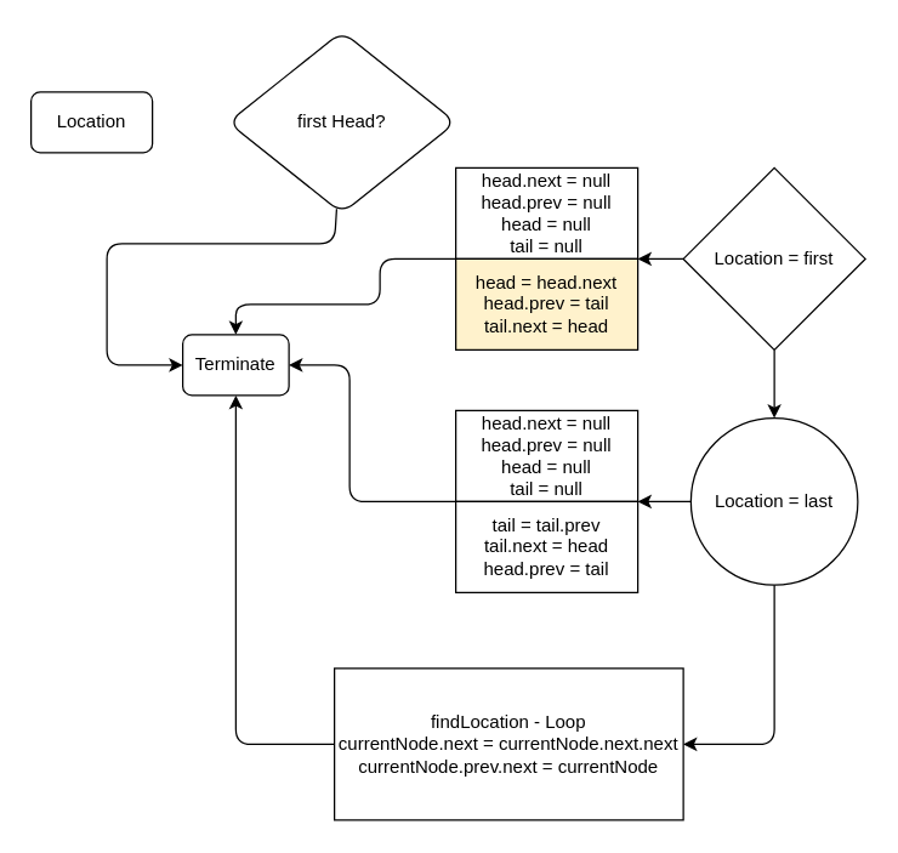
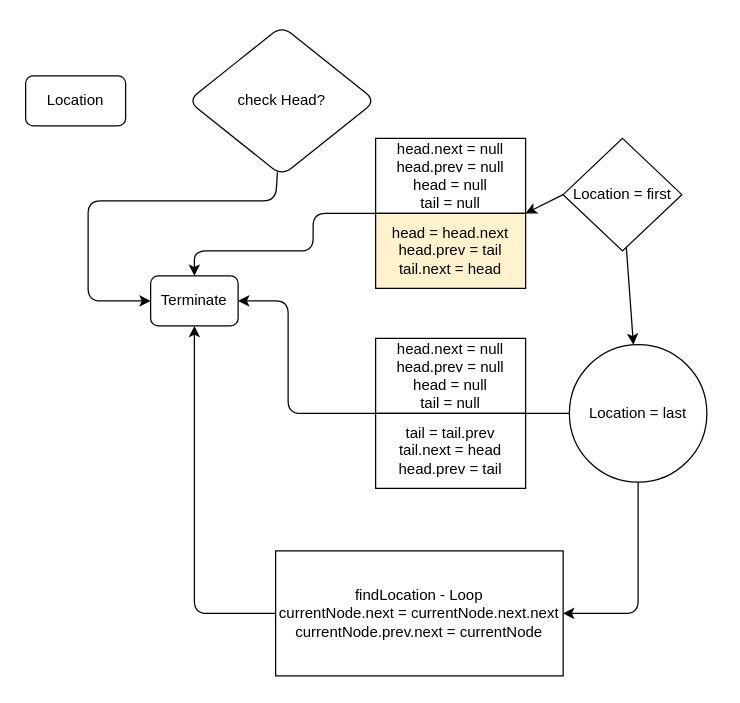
- <mxCell id="4" value="first Head?" style="rhombus;whiteSpace=wrap;html=1;rounded=1;" vertex="1" parent="1"><mxGeometry x="150" y="20" width="150" height="120" as="geometry" /></mxCell>
+ <mxCell id="4" value="check Head?" style="rhombus;whiteSpace=wrap;html=1;rounded=1;" vertex="1" parent="1"><mxGeometry x="150" y="20" width="150" height="120" as="geometry" /></mxCell>
- <mxCell id="7" value="Location = first" style="rhombus;whiteSpace=wrap;html=1;" vertex="1" parent="1"><mxGeometry x="450" y="110" width="120" height="120" as="geometry" /></mxCell>
+ <mxCell id="7" value="Location = first" style="rhombus;whiteSpace=wrap;html=1;" vertex="1" parent="1"><mxGeometry x="450" y="110" width="95" height="90" as="geometry" /></mxCell>
- <mxCell id="12" value="" style="edgeStyle=none;html=1;entryX=1;entryY=0;entryDx=0;entryDy=0;" edge="1" parent="1" source="13" target="15"><mxGeometry relative="1" as="geometry" /></mxCell>
+ <mxCell id="12" value="" style="edgeStyle=none;html=1;entryX=1;entryY=0;entryDx=0;entryDy=0;endArrow=none;" edge="1" parent="1" source="13" target="15"><mxGeometry relative="1" as="geometry" /></mxCell>
